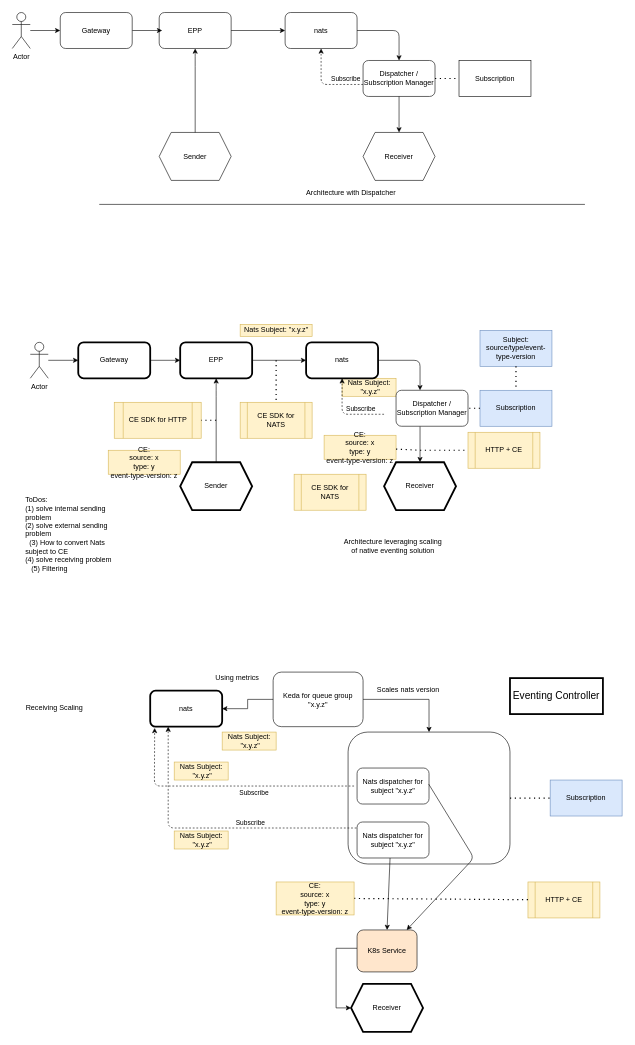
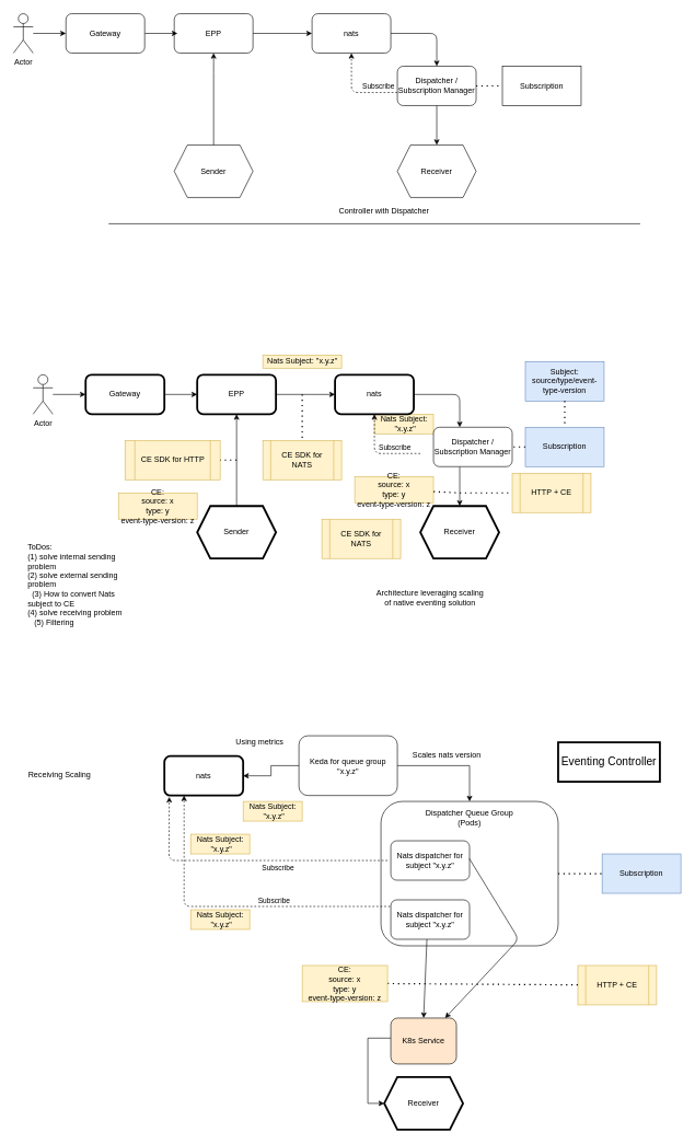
- <mxCell id="31" value="Architecture with Dispatcher" style="text;html=1;strokeColor=none;fillColor=none;align=center;verticalAlign=middle;whiteSpace=wrap;rounded=0;" vertex="1" parent="1"><mxGeometry x="500" y="310" width="170" height="20" as="geometry" /></mxCell>
+ <mxCell id="31" value="Controller with Dispatcher" style="text;html=1;strokeColor=none;fillColor=none;align=center;verticalAlign=middle;whiteSpace=wrap;rounded=0;" vertex="1" parent="1"><mxGeometry x="500" y="310" width="170" height="20" as="geometry" /></mxCell>
+ <mxCell id="68" value="Dispatcher Queue Group (Pods)" style="text;html=1;strokeColor=none;fillColor=none;align=center;verticalAlign=middle;whiteSpace=wrap;rounded=0;" vertex="1" parent="1"><mxGeometry x="635" y="1235" width="160" height="20" as="geometry" /></mxCell>
